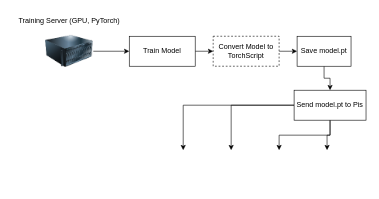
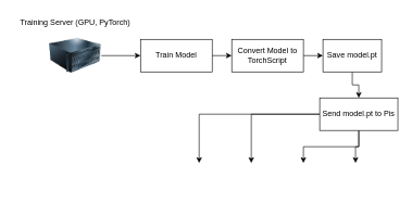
- <mxCell id="8" value="Convert Model to TorchScript" style="html=1;whiteSpace=wrap;dashed=1;" vertex="1" parent="1"><mxGeometry x="355" y="60" width="110" height="50" as="geometry" /></mxCell>
+ <mxCell id="8" value="Convert Model to TorchScript" style="html=1;whiteSpace=wrap;" vertex="1" parent="1"><mxGeometry x="355" y="60" width="110" height="50" as="geometry" /></mxCell>
